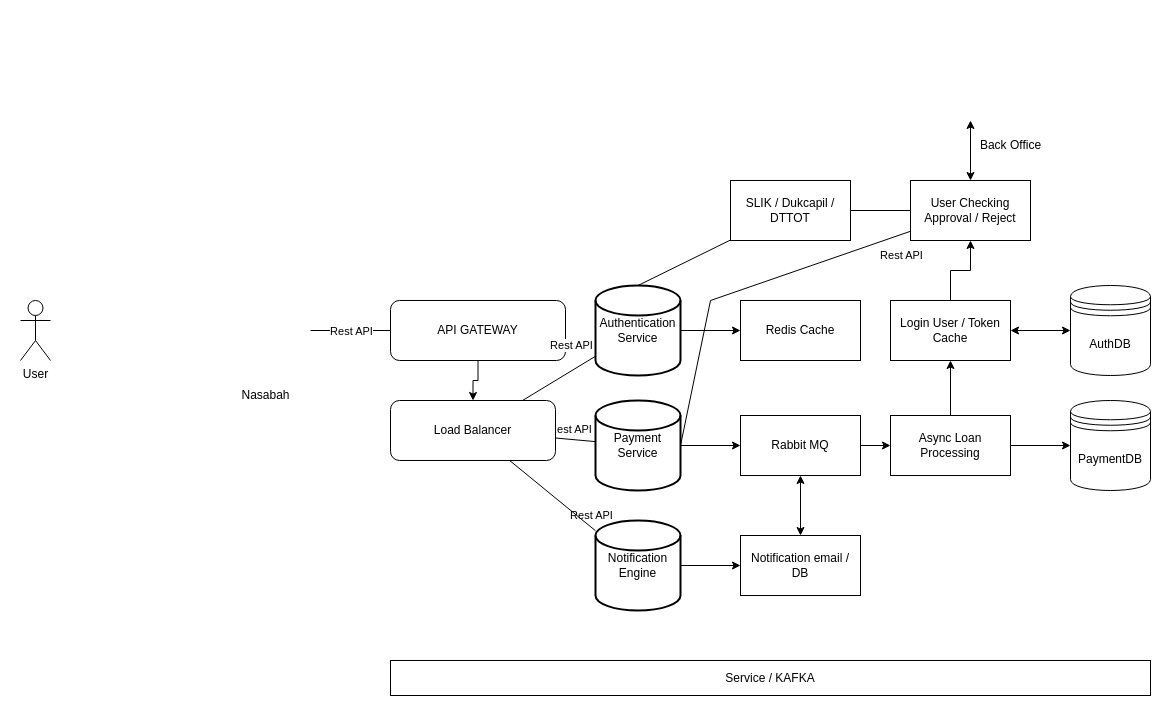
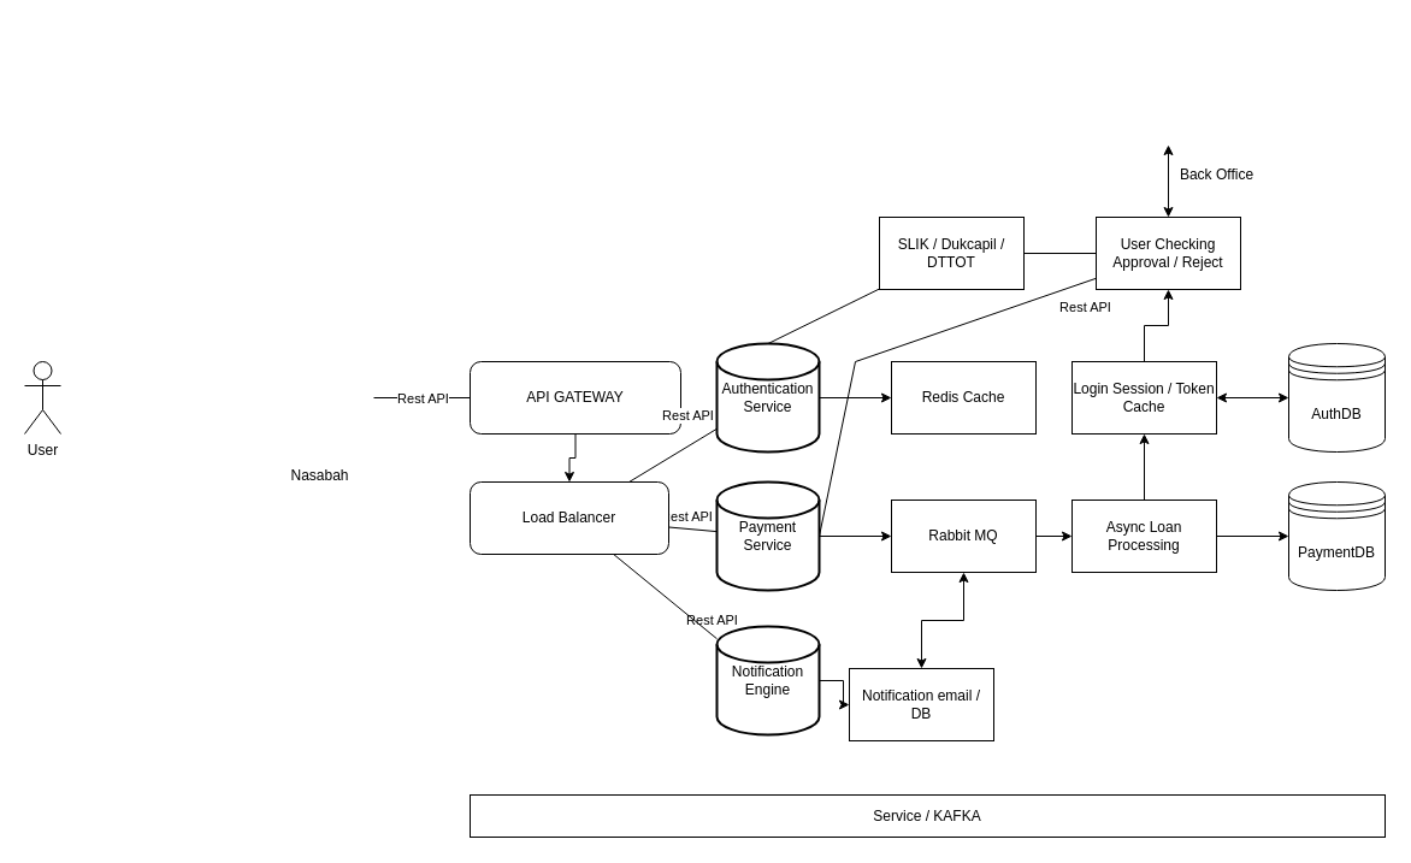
- <mxCell id="27" value="Login User / Token Cache" style="rounded=0;whiteSpace=wrap;html=1;" parent="1" vertex="1"><mxGeometry x="890" y="300" width="120" height="60" as="geometry" /></mxCell>
+ <mxCell id="27" value="Login Session / Token Cache" style="rounded=0;whiteSpace=wrap;html=1;" parent="1" vertex="1"><mxGeometry x="890" y="300" width="120" height="60" as="geometry" /></mxCell>
- <mxCell id="38" value="Notification email / DB" style="rounded=0;whiteSpace=wrap;html=1;" vertex="1" parent="1"><mxGeometry x="740" y="535" width="120" height="60" as="geometry" /></mxCell>
+ <mxCell id="38" value="Notification email / DB" style="rounded=0;whiteSpace=wrap;html=1;" vertex="1" parent="1"><mxGeometry x="705" y="555" width="120" height="60" as="geometry" /></mxCell>
